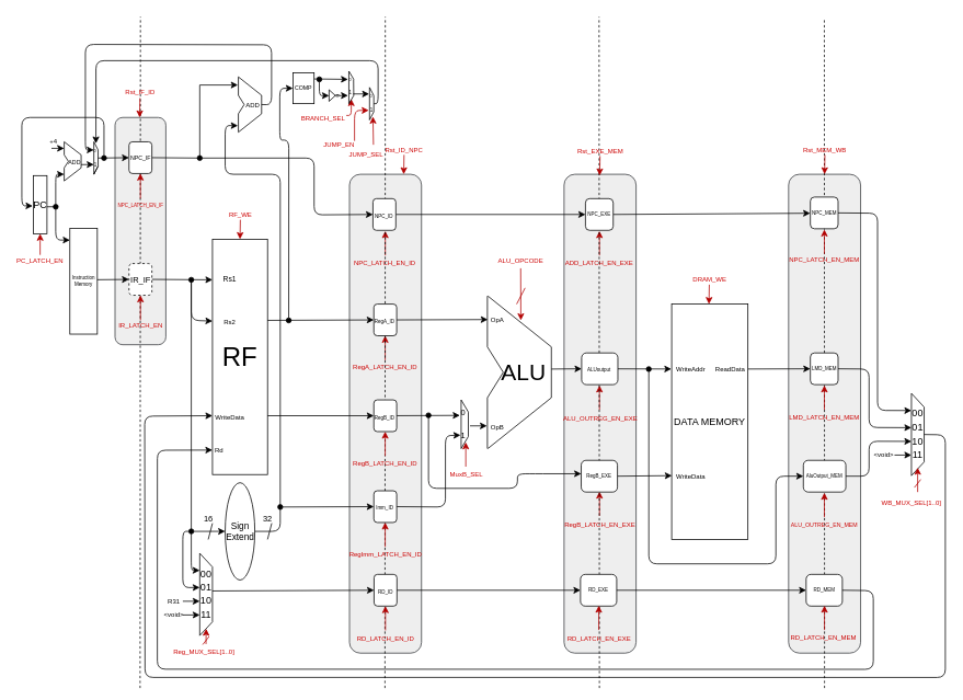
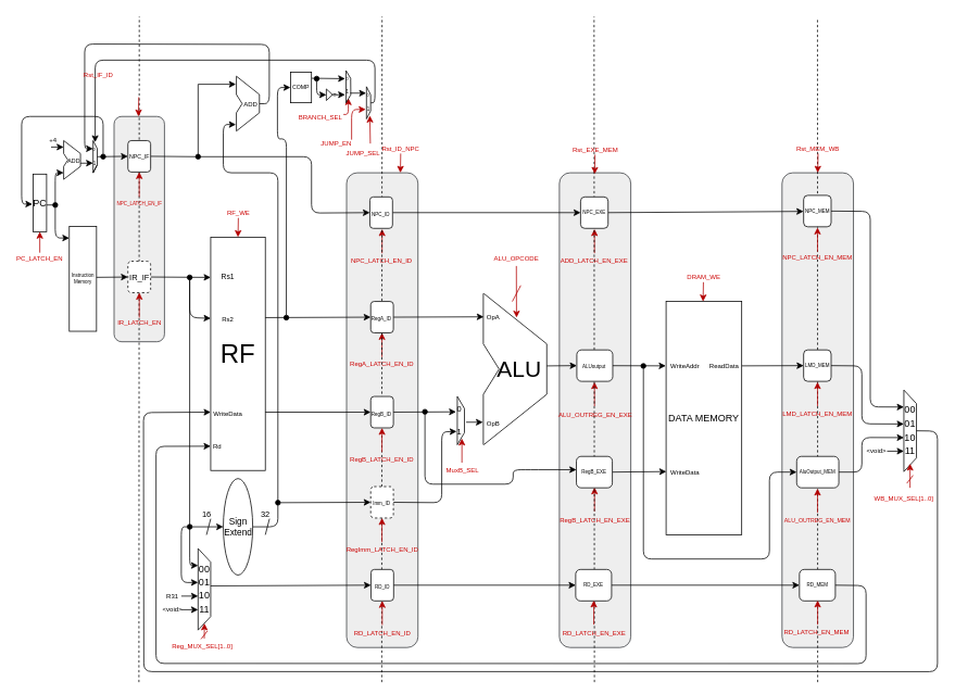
- <mxCell id="211" value="&lt;font style=&quot;font-size: 8px&quot;&gt;Rst_IF_ID&lt;/font&gt;" style="text;html=1;strokeColor=none;fillColor=none;align=center;verticalAlign=middle;whiteSpace=wrap;rounded=0;shadow=0;glass=0;fontColor=#CC0000;" vertex="1" parent="3"><mxGeometry x="129.817" y="81.518" width="41.245" height="19.756" as="geometry" /></mxCell>
+ <mxCell id="211" value="&lt;font style=&quot;font-size: 8px&quot;&gt;Rst_IF_ID&lt;/font&gt;" style="text;html=1;strokeColor=none;fillColor=none;align=center;verticalAlign=middle;whiteSpace=wrap;rounded=0;shadow=0;glass=0;fontColor=#CC0000;" vertex="1" parent="3"><mxGeometry x="79.817" y="61.518" width="41.245" height="19.756" as="geometry" /></mxCell>
- <mxCell id="226" value="&lt;font style=&quot;font-size: 6px&quot;&gt;Imm_ID&lt;/font&gt;" style="rounded=1;whiteSpace=wrap;html=1;" vertex="1" parent="225"><mxGeometry x="22.416" width="27.84" height="38.593" as="geometry" /></mxCell>
+ <mxCell id="226" value="&lt;font style=&quot;font-size: 6px&quot;&gt;Imm_ID&lt;/font&gt;" style="rounded=1;whiteSpace=wrap;html=1;dashed=1;" vertex="1" parent="225"><mxGeometry x="22.416" width="27.84" height="38.593" as="geometry" /></mxCell>
